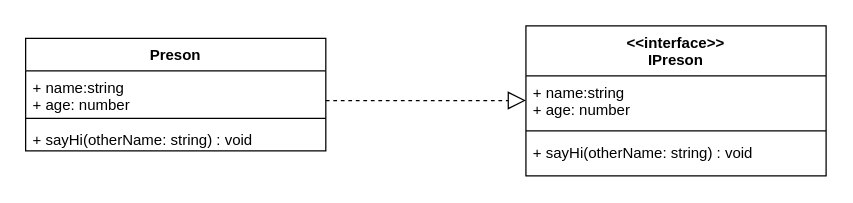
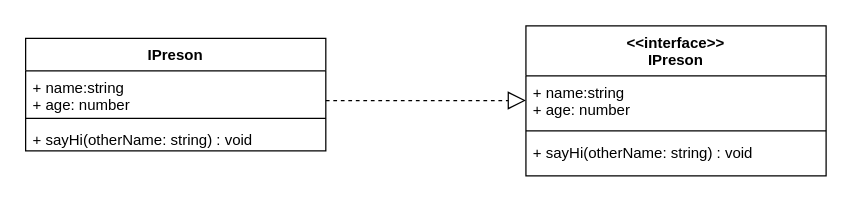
- <mxCell id="6" value="Preson" style="swimlane;fontStyle=1;align=center;verticalAlign=top;childLayout=stackLayout;horizontal=1;startSize=26;horizontalStack=0;resizeParent=1;resizeParentMax=0;resizeLast=0;collapsible=1;marginBottom=0;" vertex="1" parent="1"><mxGeometry x="20" y="30" width="240" height="90" as="geometry" /></mxCell>
+ <mxCell id="6" value="IPreson" style="swimlane;fontStyle=1;align=center;verticalAlign=top;childLayout=stackLayout;horizontal=1;startSize=26;horizontalStack=0;resizeParent=1;resizeParentMax=0;resizeLast=0;collapsible=1;marginBottom=0;" vertex="1" parent="1"><mxGeometry x="20" y="30" width="240" height="90" as="geometry" /></mxCell>
